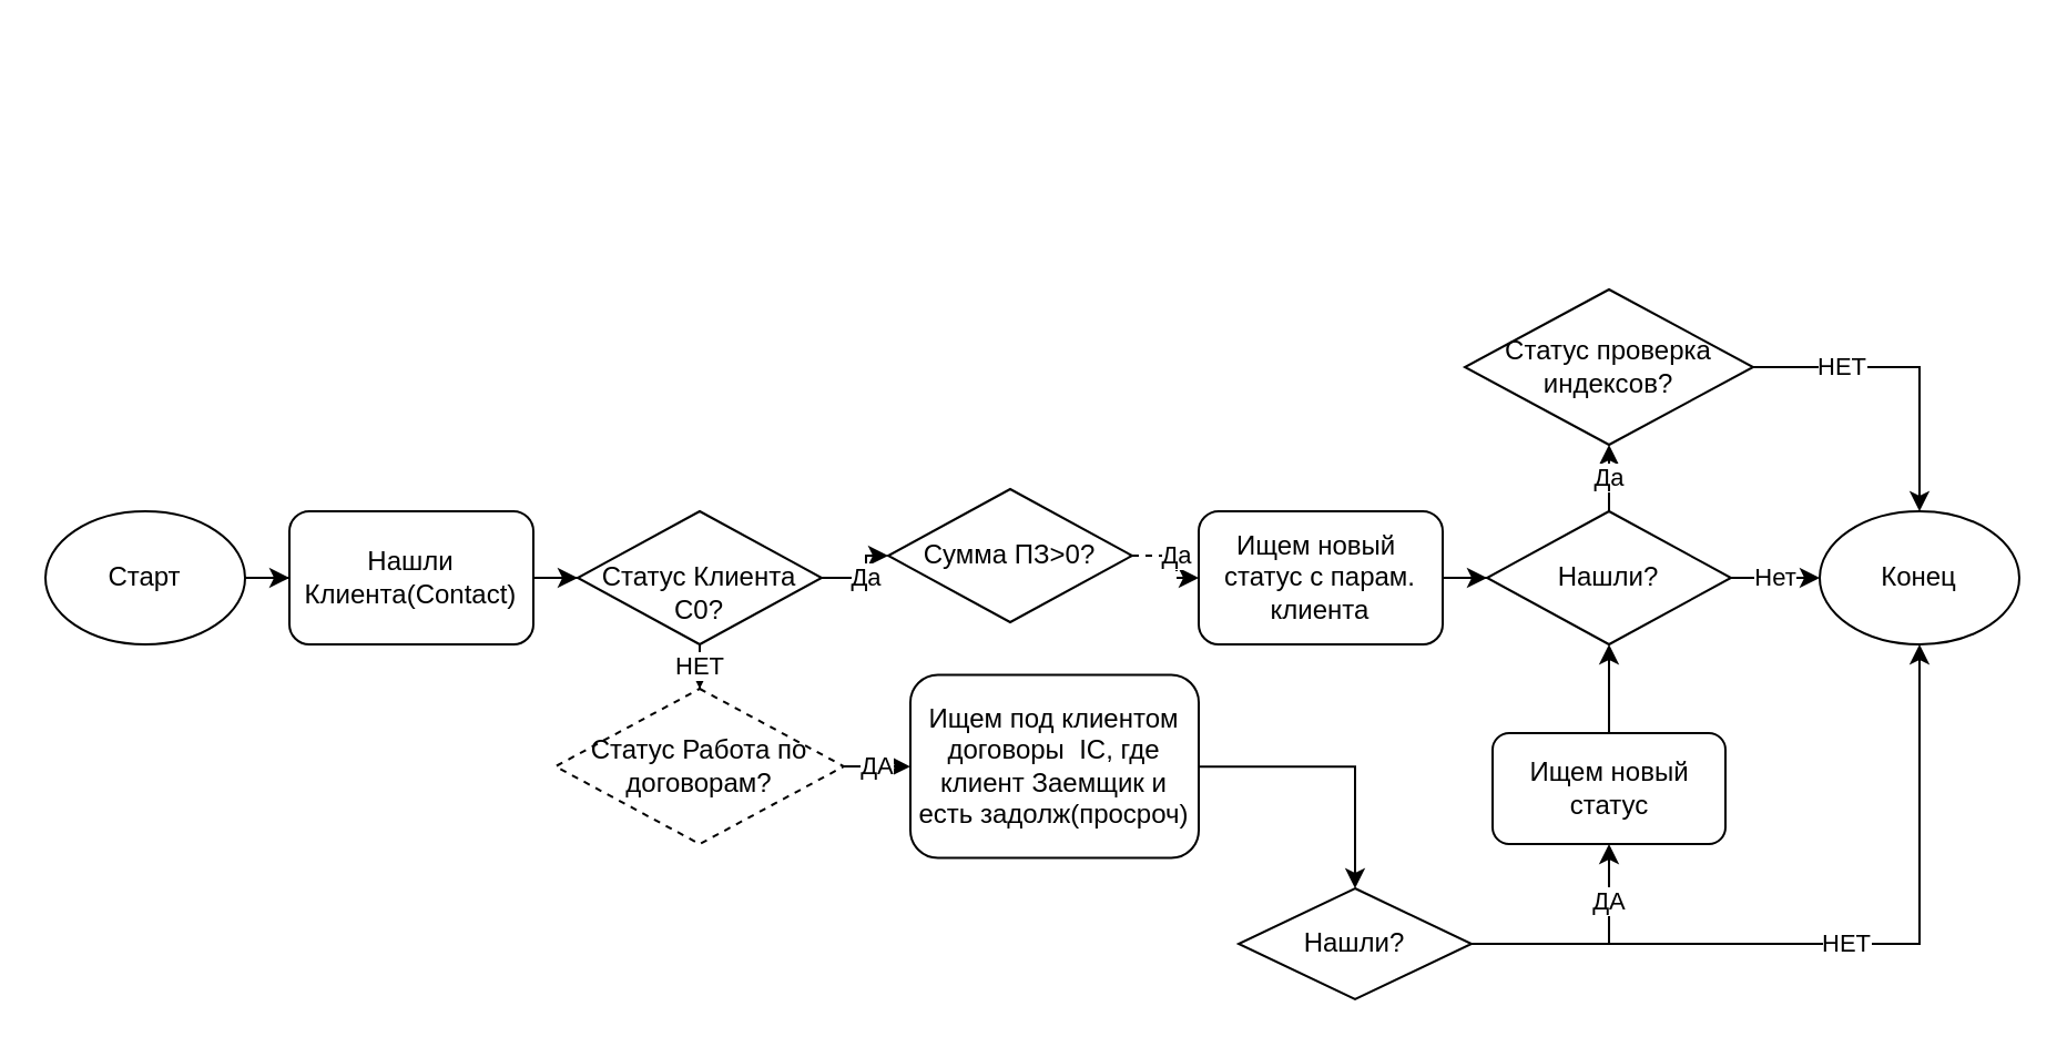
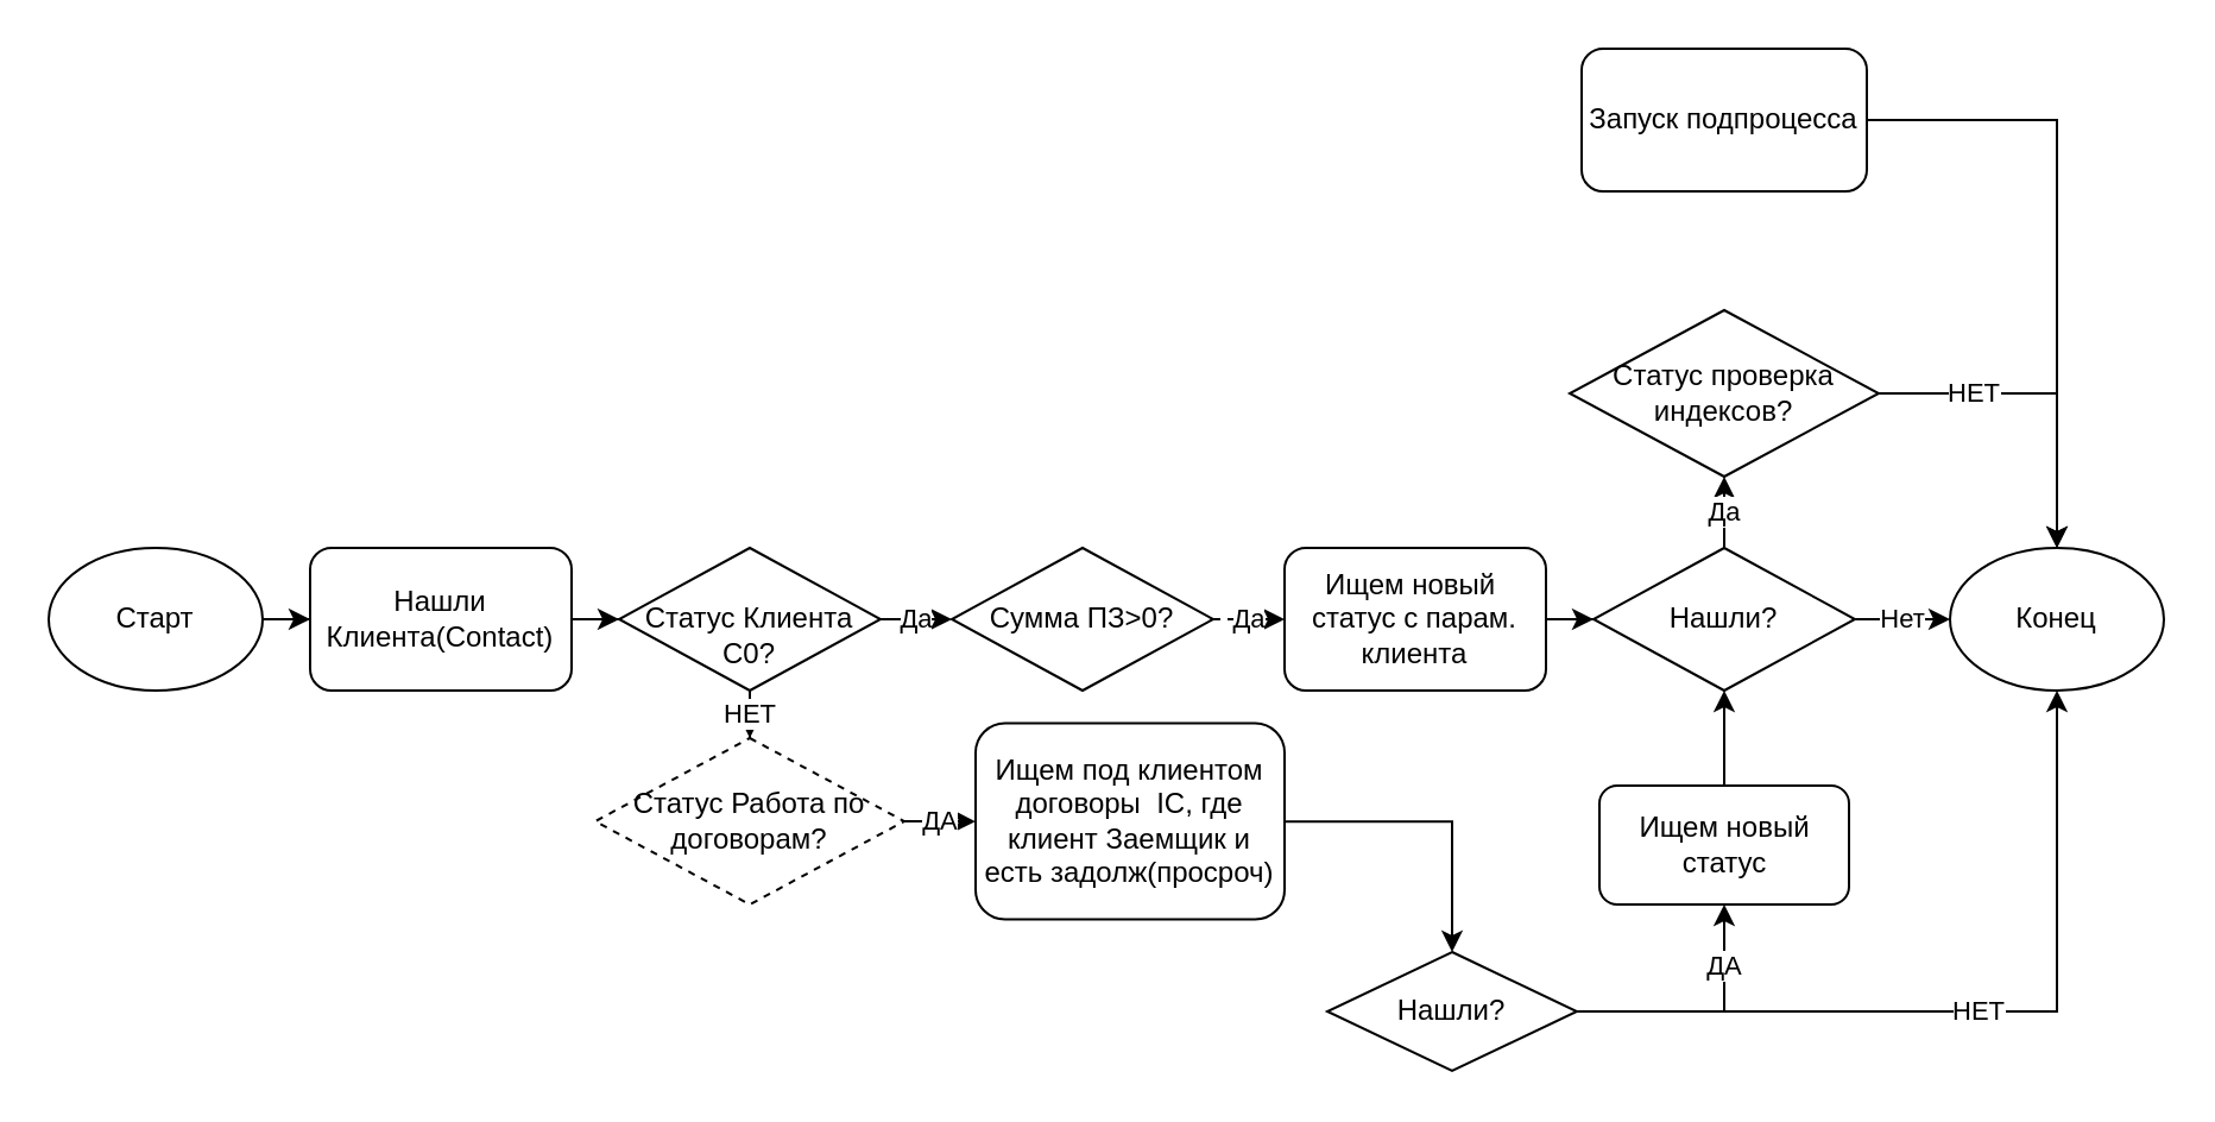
+ <mxCell id="29" value="Запуск подпроцесса" style="rounded=1;whiteSpace=wrap;html=1;" vertex="1" parent="1"><mxGeometry x="665" y="20" width="120" height="60" as="geometry" /></mxCell>
+ <mxCell id="28" value="" style="edgeStyle=orthogonalEdgeStyle;rounded=0;orthogonalLoop=1;jettySize=auto;html=1;" edge="1" parent="1" source="29" target="14"><mxGeometry relative="1" as="geometry" /></mxCell>
- <mxCell id="8" value="Сумма ПЗ&amp;gt;0?" style="rhombus;whiteSpace=wrap;html=1;" parent="1" vertex="1"><mxGeometry x="400" y="220" width="110" height="60" as="geometry" /></mxCell>
+ <mxCell id="8" value="Сумма ПЗ&amp;gt;0?" style="rhombus;whiteSpace=wrap;html=1;" parent="1" vertex="1"><mxGeometry x="400" y="230" width="110" height="60" as="geometry" /></mxCell>
